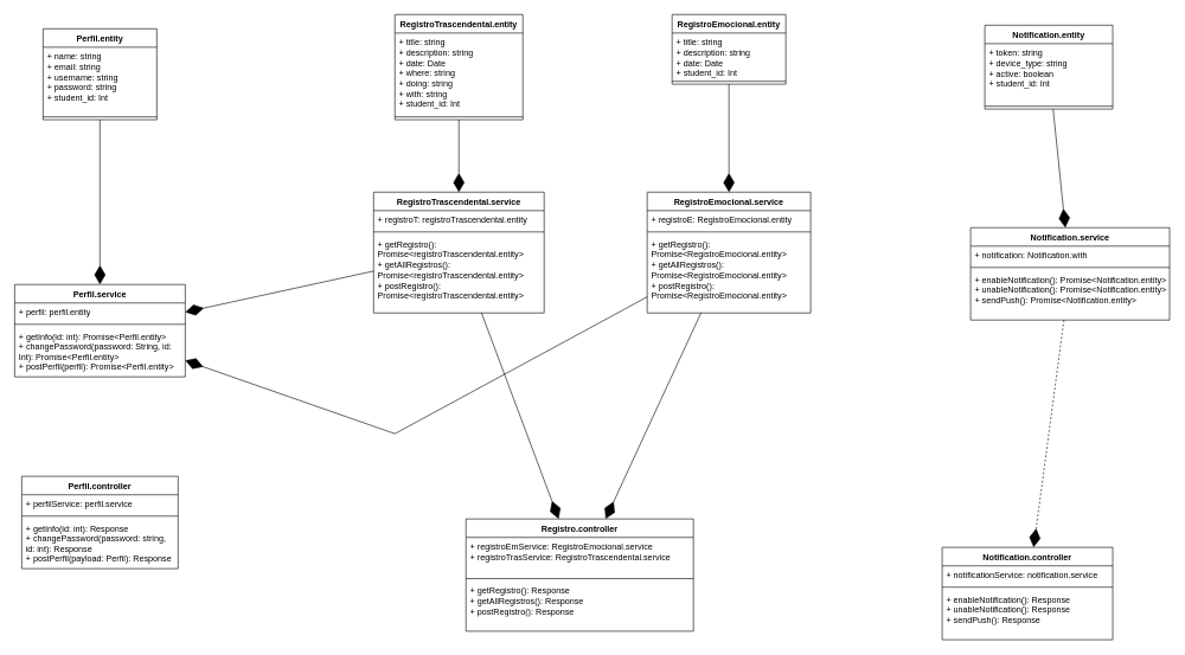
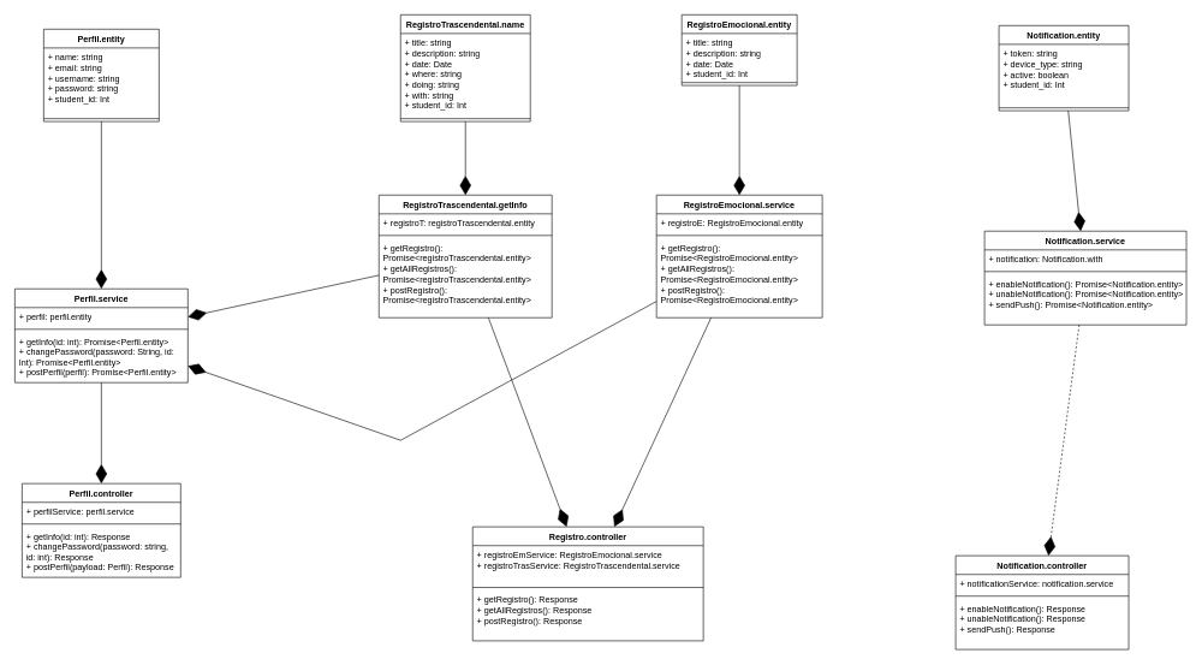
- <mxCell id="24" value="RegistroTrascendental.entity" style="swimlane;fontStyle=1;align=center;verticalAlign=top;childLayout=stackLayout;horizontal=1;startSize=26;horizontalStack=0;resizeParent=1;resizeParentMax=0;resizeLast=0;collapsible=1;marginBottom=0;whiteSpace=wrap;html=1;" parent="1" vertex="1"><mxGeometry x="555" y="20" width="180" height="148" as="geometry" /></mxCell>
+ <mxCell id="24" value="RegistroTrascendental.name" style="swimlane;fontStyle=1;align=center;verticalAlign=top;childLayout=stackLayout;horizontal=1;startSize=26;horizontalStack=0;resizeParent=1;resizeParentMax=0;resizeLast=0;collapsible=1;marginBottom=0;whiteSpace=wrap;html=1;" parent="1" vertex="1"><mxGeometry x="555" y="20" width="180" height="148" as="geometry" /></mxCell>
- <mxCell id="27" value="RegistroTrascendental.service" style="swimlane;fontStyle=1;align=center;verticalAlign=top;childLayout=stackLayout;horizontal=1;startSize=26;horizontalStack=0;resizeParent=1;resizeParentMax=0;resizeLast=0;collapsible=1;marginBottom=0;whiteSpace=wrap;html=1;" parent="1" vertex="1"><mxGeometry x="525" y="270" width="240" height="170" as="geometry" /></mxCell>
+ <mxCell id="27" value="RegistroTrascendental.getInfo" style="swimlane;fontStyle=1;align=center;verticalAlign=top;childLayout=stackLayout;horizontal=1;startSize=26;horizontalStack=0;resizeParent=1;resizeParentMax=0;resizeLast=0;collapsible=1;marginBottom=0;whiteSpace=wrap;html=1;" parent="1" vertex="1"><mxGeometry x="525" y="270" width="240" height="170" as="geometry" /></mxCell>
+ <mxCell id="43" value="" style="endArrow=diamondThin;endFill=1;endSize=24;html=1;rounded=0;" parent="1" source="6" target="2" edge="1"><mxGeometry width="160" relative="1" as="geometry"><mxPoint x="22" y="450" as="sourcePoint" /><mxPoint x="182" y="450" as="targetPoint" /></mxGeometry></mxCell>
